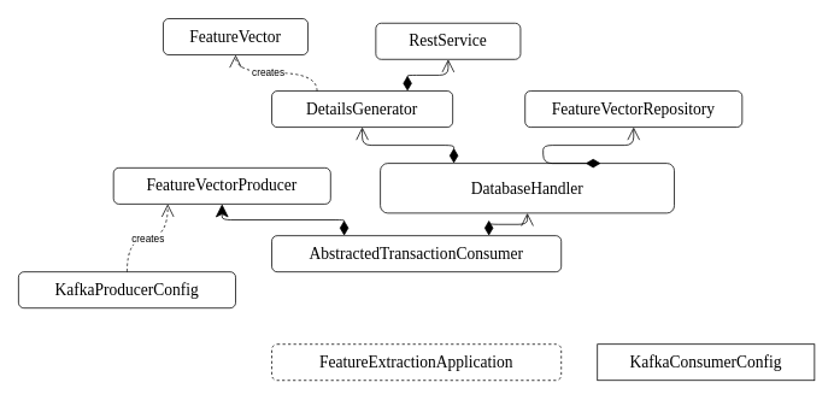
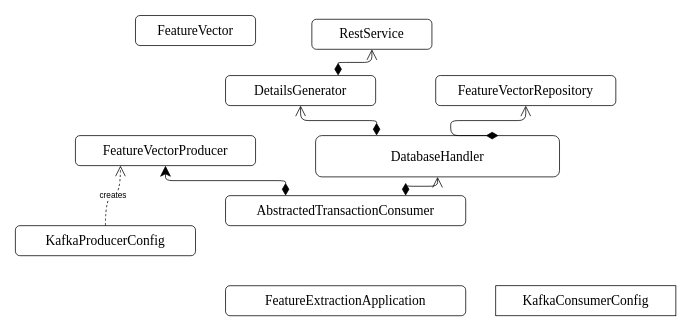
- <mxCell id="17" value="creates" style="endArrow=open;endSize=12;dashed=1;html=1;edgeStyle=orthogonalEdgeStyle;curved=1;exitX=0.25;exitY=0;exitDx=0;exitDy=0;entryX=0.5;entryY=1;entryDx=0;entryDy=0;" edge="1" parent="1" source="4" target="2"><mxGeometry x="0.143" width="160" relative="1" as="geometry"><mxPoint x="300" y="130" as="sourcePoint" /><mxPoint y="20" as="targetPoint" x="60" /><mxPoint as="offset" /></mxGeometry></mxCell>
- <mxCell id="6" value="FeatureVectorProducer" style="rounded=1;whiteSpace=wrap;html=1;fillColor=none;fontSize=18;fontFamily=Ubuntu;fontSource=https://fonts.googleapis.com/css?family=Ubuntu;" parent="1" vertex="1"><mxGeometry x="125" y="185" width="240" height="40" as="geometry" /></mxCell>
+ <mxCell id="6" value="FeatureVectorProducer" style="rounded=1;whiteSpace=wrap;html=1;fillColor=none;fontSize=18;fontFamily=Ubuntu;fontSource=https://fonts.googleapis.com/css?family=Ubuntu;" parent="1" vertex="1"><mxGeometry x="100" y="180" width="240" height="40" as="geometry" /></mxCell>
- <mxCell id="9" value="FeatureExtractionApplication" style="rounded=1;whiteSpace=wrap;html=1;fillColor=none;fontSize=18;fontFamily=Ubuntu;fontSource=https://fonts.googleapis.com/css?family=Ubuntu;dashed=1;" parent="1" vertex="1"><mxGeometry x="300" y="380" width="320" height="40" as="geometry" /></mxCell>
+ <mxCell id="9" value="FeatureExtractionApplication" style="rounded=1;whiteSpace=wrap;html=1;fillColor=none;fontSize=18;fontFamily=Ubuntu;fontSource=https://fonts.googleapis.com/css?family=Ubuntu;" parent="1" vertex="1"><mxGeometry x="300" y="380" width="320" height="40" as="geometry" /></mxCell>
